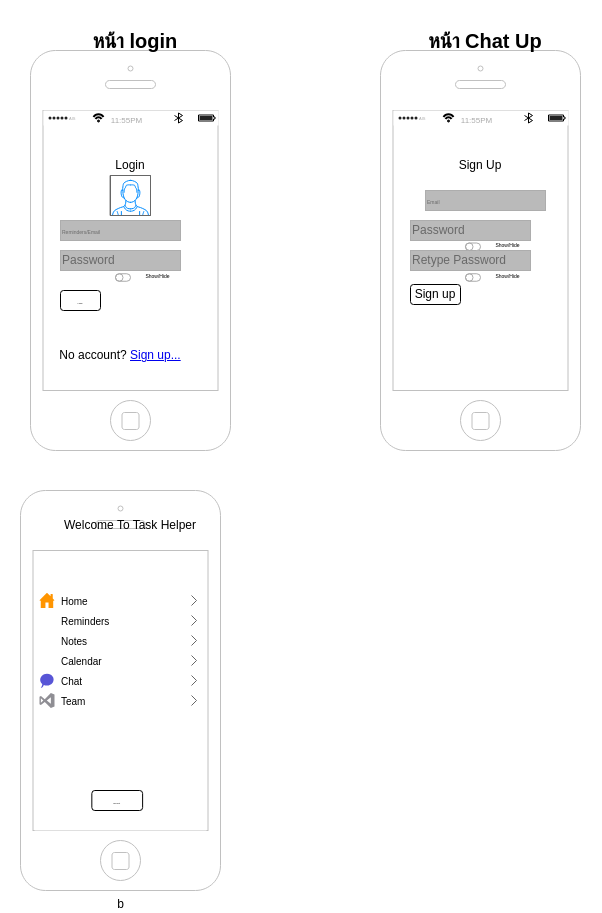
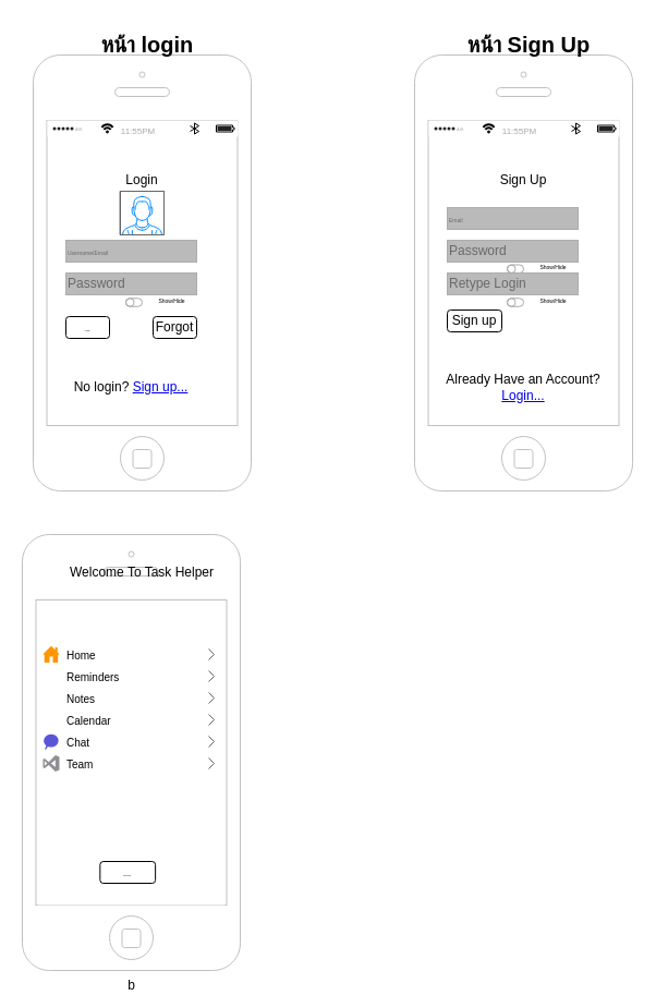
- <mxCell id="51" value="&lt;font style=&quot;font-size: 20px;&quot;&gt;&lt;b&gt;หน้า Chat Up&lt;br&gt;&lt;/b&gt;&lt;/font&gt;" style="text;strokeColor=none;align=center;fillColor=none;html=1;verticalAlign=middle;whiteSpace=wrap;rounded=0;" vertex="1" parent="1"><mxGeometry x="420" y="20" width="130" height="40" as="geometry" /></mxCell>
+ <mxCell id="51" value="&lt;font style=&quot;font-size: 20px;&quot;&gt;&lt;b&gt;หน้า Sign Up&lt;br&gt;&lt;/b&gt;&lt;/font&gt;" style="text;strokeColor=none;align=center;fillColor=none;html=1;verticalAlign=middle;whiteSpace=wrap;rounded=0;" vertex="1" parent="1"><mxGeometry x="420" y="20" width="130" height="40" as="geometry" /></mxCell>
- <mxCell id="20" value="&lt;div align=&quot;left&quot;&gt;&lt;font style=&quot;font-size: 5px;&quot; color=&quot;#696969&quot;&gt;Email&lt;/font&gt;&lt;font color=&quot;#696969&quot;&gt;&lt;br&gt;&lt;/font&gt;&lt;/div&gt;" style="rounded=0;whiteSpace=wrap;html=1;strokeColor=#ADADAD;gradientColor=none;fillColor=#BABABA;align=left;" parent="1" vertex="1"><mxGeometry x="425" y="190" width="120" height="20" as="geometry" /></mxCell>
+ <mxCell id="20" value="&lt;div align=&quot;left&quot;&gt;&lt;font style=&quot;font-size: 5px;&quot; color=&quot;#696969&quot;&gt;Email&lt;/font&gt;&lt;font color=&quot;#696969&quot;&gt;&lt;br&gt;&lt;/font&gt;&lt;/div&gt;" style="rounded=0;whiteSpace=wrap;html=1;strokeColor=#ADADAD;gradientColor=none;fillColor=#BABABA;align=left;" parent="1" vertex="1"><mxGeometry x="410" y="190" width="120" height="20" as="geometry" /></mxCell>
- <mxCell id="7" value="&lt;div align=&quot;left&quot;&gt;&lt;font style=&quot;font-size: 5px;&quot; color=&quot;#696969&quot;&gt;Reminders/Email&lt;/font&gt;&lt;font color=&quot;#696969&quot;&gt;&lt;br&gt;&lt;/font&gt;&lt;/div&gt;" style="rounded=0;whiteSpace=wrap;html=1;strokeColor=#ADADAD;gradientColor=none;fillColor=#BABABA;align=left;" parent="1" vertex="1"><mxGeometry x="60" y="220" width="120" height="20" as="geometry" /></mxCell>
+ <mxCell id="7" value="&lt;div align=&quot;left&quot;&gt;&lt;font style=&quot;font-size: 5px;&quot; color=&quot;#696969&quot;&gt;Username/Email&lt;/font&gt;&lt;font color=&quot;#696969&quot;&gt;&lt;br&gt;&lt;/font&gt;&lt;/div&gt;" style="rounded=0;whiteSpace=wrap;html=1;strokeColor=#ADADAD;gradientColor=none;fillColor=#BABABA;align=left;" parent="1" vertex="1"><mxGeometry x="60" y="220" width="120" height="20" as="geometry" /></mxCell>
- <mxCell id="21" value="&lt;font color=&quot;#696969&quot;&gt;Retype Password&lt;br&gt;&lt;/font&gt;" style="rounded=0;whiteSpace=wrap;html=1;strokeColor=#ADADAD;gradientColor=none;fillColor=#BABABA;align=left;" parent="1" vertex="1"><mxGeometry x="410" y="250" width="120" height="20" as="geometry" /></mxCell>
+ <mxCell id="21" value="&lt;font color=&quot;#696969&quot;&gt;Retype Login&lt;br&gt;&lt;/font&gt;" style="rounded=0;whiteSpace=wrap;html=1;strokeColor=#ADADAD;gradientColor=none;fillColor=#BABABA;align=left;" parent="1" vertex="1"><mxGeometry x="410" y="250" width="120" height="20" as="geometry" /></mxCell>
+ <mxCell id="10" value="Forgot" style="rounded=1;whiteSpace=wrap;html=1;" parent="1" vertex="1"><mxGeometry x="140" y="290" width="40" height="20" as="geometry" /></mxCell>
- <mxCell id="11" value="No account? &lt;a href=&quot;data:page/id,QofEGmKyUvnmnp4F5BND&quot;&gt;Sign up...&lt;/a&gt;" style="text;html=1;strokeColor=none;fillColor=none;align=center;verticalAlign=middle;whiteSpace=wrap;rounded=0;" parent="1" vertex="1"><mxGeometry x="40" y="340" width="160" height="30" as="geometry" /></mxCell>
+ <mxCell id="11" value="No login? &lt;a href=&quot;data:page/id,QofEGmKyUvnmnp4F5BND&quot;&gt;Sign up...&lt;/a&gt;" style="text;html=1;strokeColor=none;fillColor=none;align=center;verticalAlign=middle;whiteSpace=wrap;rounded=0;" parent="1" vertex="1"><mxGeometry x="40" y="340" width="160" height="30" as="geometry" /></mxCell>
+ <mxCell id="25" value="&lt;div&gt;Already Have an Account?&lt;/div&gt;&lt;div&gt;&lt;a href=&quot;null&quot;&gt;Login...&lt;/a&gt;&lt;br&gt;&lt;/div&gt;" style="text;html=1;strokeColor=none;fillColor=none;align=center;verticalAlign=middle;whiteSpace=wrap;rounded=0;" parent="1" vertex="1"><mxGeometry x="400" y="340" width="160" height="30" as="geometry" /></mxCell>
